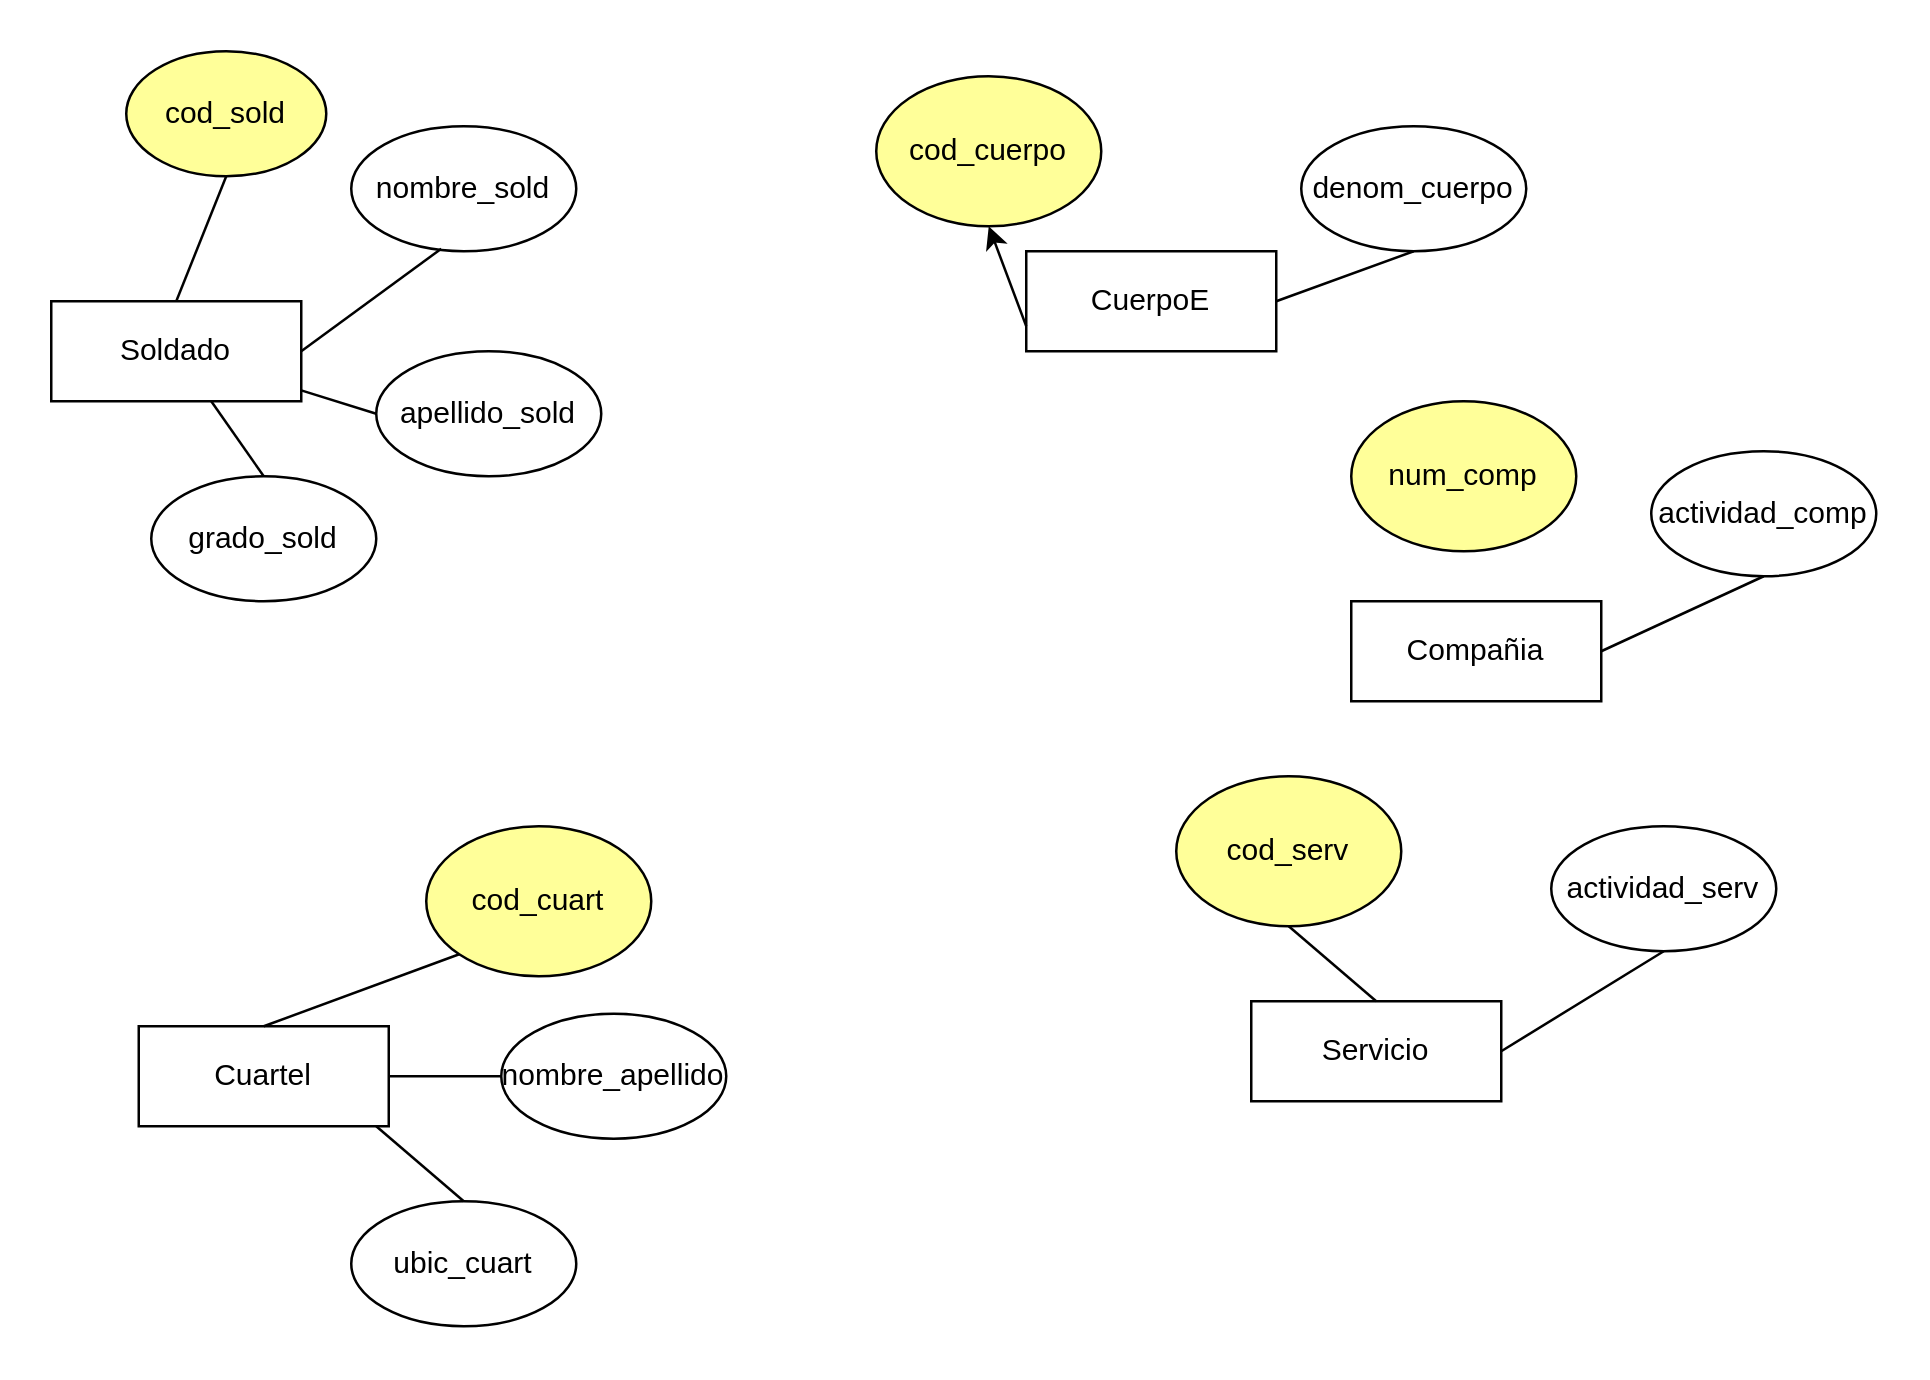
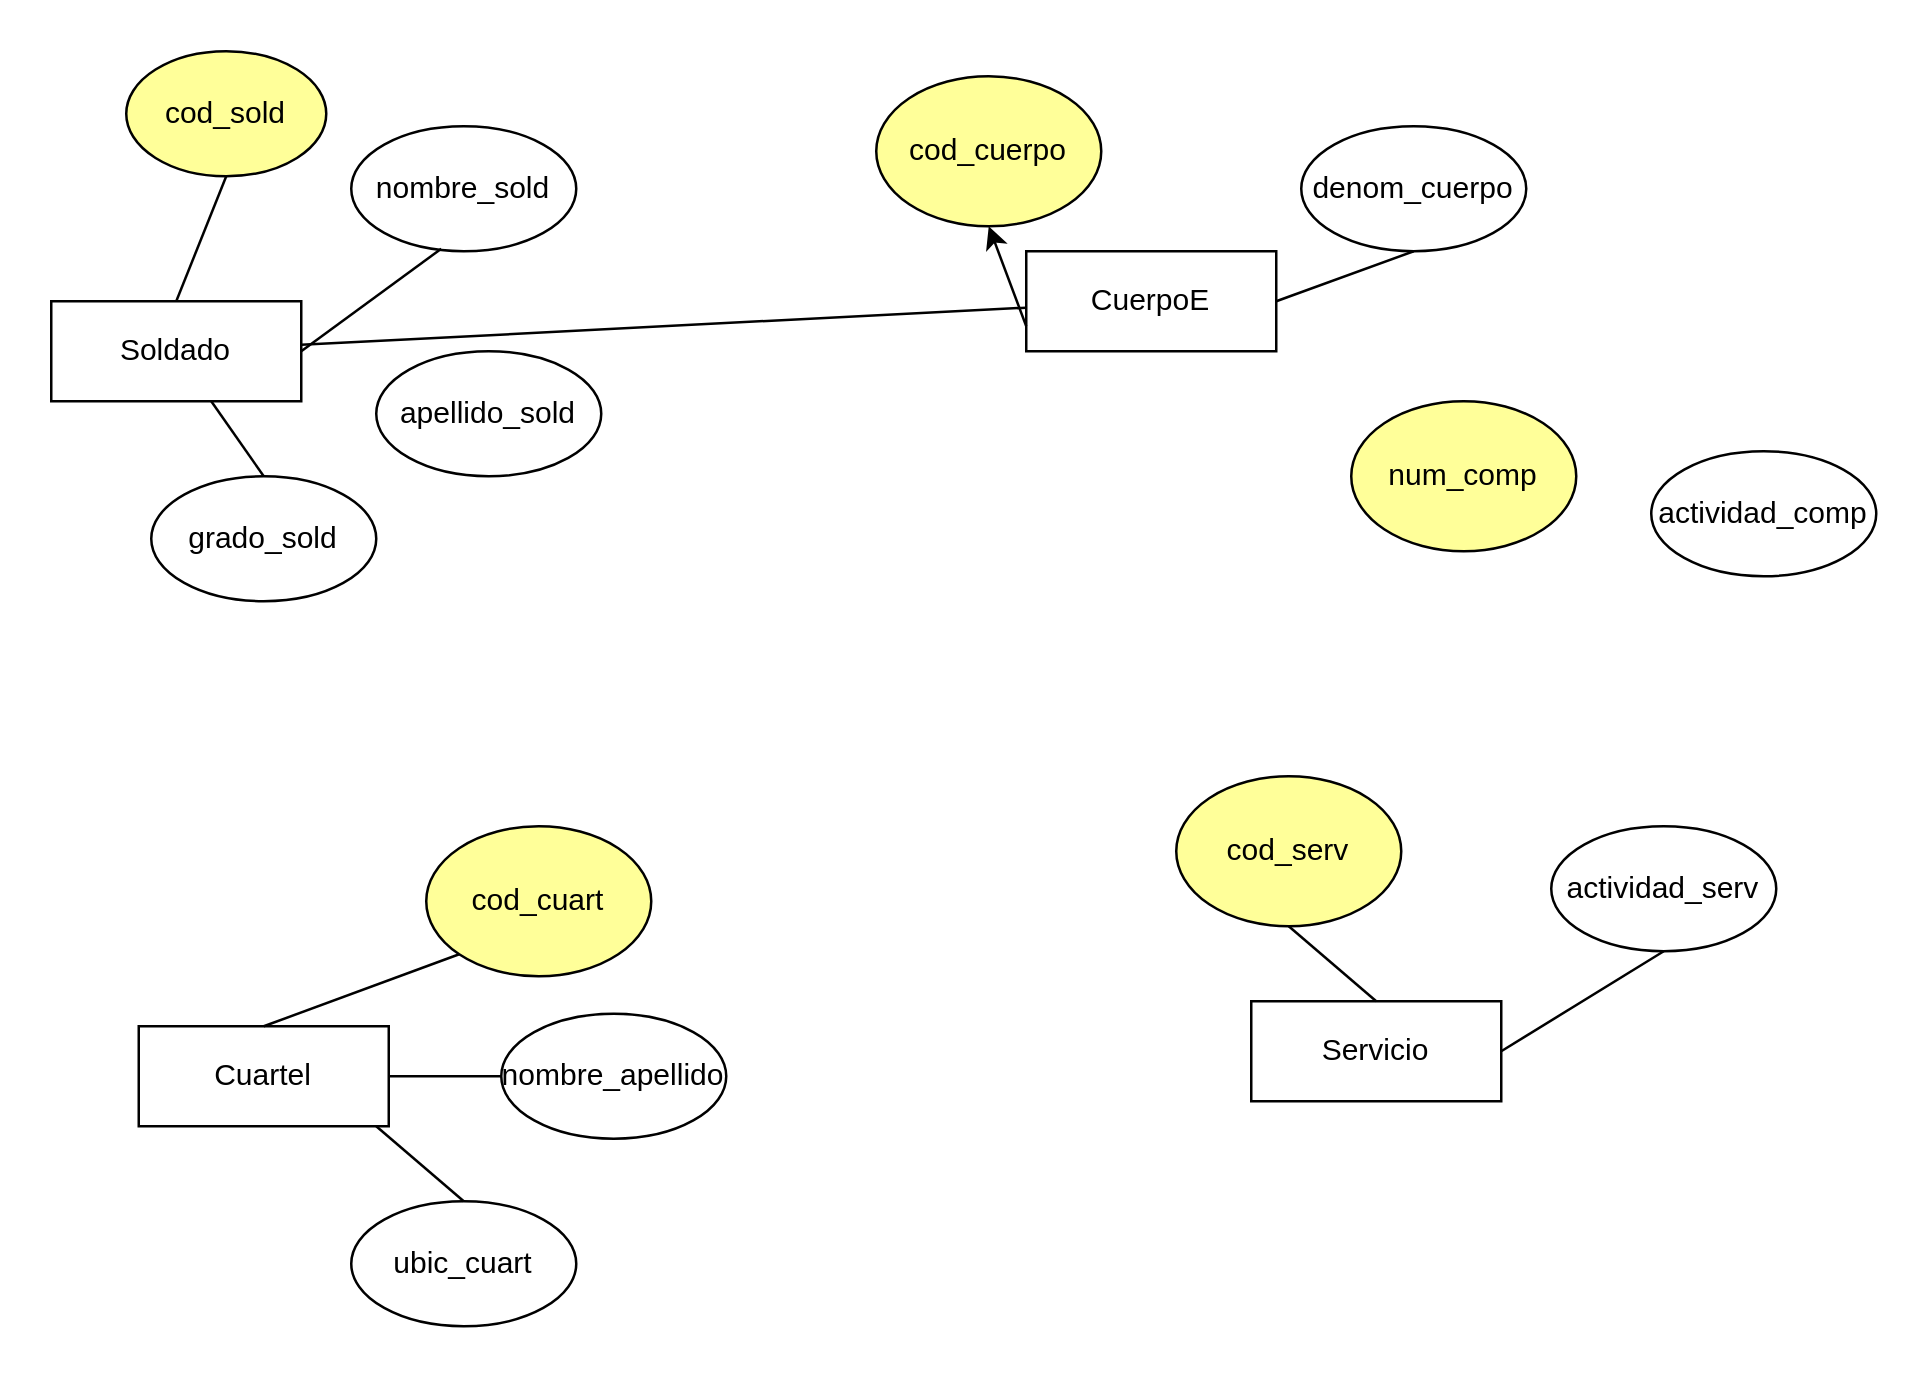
- <mxCell id="17" value="" style="endArrow=none;html=1;rounded=0;entryX=0;entryY=0.5;entryDx=0;entryDy=0;" edge="1" parent="1" source="4" target="13"><mxGeometry width="50" height="50" relative="1" as="geometry"><mxPoint x="110" y="190" as="sourcePoint" /><mxPoint x="160" y="140" as="targetPoint" /></mxGeometry></mxCell>
+ <mxCell id="17" value="" style="endArrow=none;html=1;rounded=0;" edge="1" parent="1" source="4" target="3"><mxGeometry width="50" height="50" relative="1" as="geometry"><mxPoint x="110" y="190" as="sourcePoint" /><mxPoint x="160" y="140" as="targetPoint" /></mxGeometry></mxCell>
- <mxCell id="28" value="" style="endArrow=none;html=1;rounded=0;exitX=1;exitY=0.5;exitDx=0;exitDy=0;entryX=0.5;entryY=1;entryDx=0;entryDy=0;" edge="1" parent="1" source="5" target="27"><mxGeometry width="50" height="50" relative="1" as="geometry"><mxPoint x="635" y="270" as="sourcePoint" /><mxPoint x="685" y="220" as="targetPoint" /></mxGeometry></mxCell>
- <mxCell id="5" value="Compañia" style="whiteSpace=wrap;html=1;align=center;" vertex="1" parent="1"><mxGeometry x="540" y="240" width="100" height="40" as="geometry" /></mxCell>
